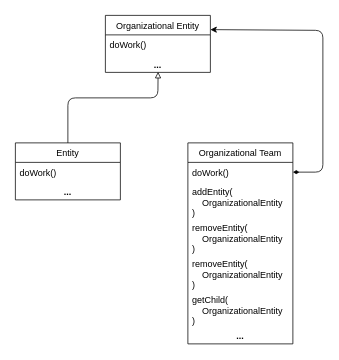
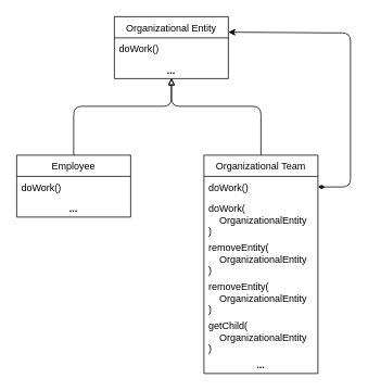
+ <mxCell id="3" value="" style="endArrow=block;html=1;exitX=0.5;exitY=0;exitDx=0;exitDy=0;endFill=0;entryX=0.5;entryY=1;entryDx=0;entryDy=0;" edge="1" parent="1" source="11" target="8"><mxGeometry width="50" height="50" relative="1" as="geometry"><mxPoint x="330" y="190" as="sourcePoint" /><mxPoint x="220" y="110" as="targetPoint" /><Array as="points"><mxPoint x="320" y="130" /><mxPoint x="210" y="130" /></Array></mxGeometry></mxCell>
- <mxCell id="5" value="Entity" style="swimlane;fontStyle=0;childLayout=stackLayout;horizontal=1;startSize=26;fillColor=none;horizontalStack=0;resizeParent=1;resizeParentMax=0;resizeLast=0;collapsible=1;marginBottom=0;" vertex="1" parent="1"><mxGeometry x="20" y="190" width="140" height="76" as="geometry" /></mxCell>
+ <mxCell id="5" value="Employee" style="swimlane;fontStyle=0;childLayout=stackLayout;horizontal=1;startSize=26;fillColor=none;horizontalStack=0;resizeParent=1;resizeParentMax=0;resizeLast=0;collapsible=1;marginBottom=0;" vertex="1" parent="1"><mxGeometry x="20" y="190" width="140" height="76" as="geometry" /></mxCell>
- <mxCell id="13" value="addEntity(&#10;    OrganizationalEntity&#10;)" style="text;strokeColor=none;fillColor=none;align=left;verticalAlign=top;spacingLeft=4;spacingRight=4;overflow=hidden;rotatable=0;points=[[0,0.5],[1,0.5]];portConstraint=eastwest;" vertex="1" parent="11"><mxGeometry y="52" width="140" height="48" as="geometry" /></mxCell>
+ <mxCell id="13" value="doWork(&#10;    OrganizationalEntity&#10;)" style="text;strokeColor=none;fillColor=none;align=left;verticalAlign=top;spacingLeft=4;spacingRight=4;overflow=hidden;rotatable=0;points=[[0,0.5],[1,0.5]];portConstraint=eastwest;" vertex="1" parent="11"><mxGeometry y="52" width="140" height="48" as="geometry" /></mxCell>
